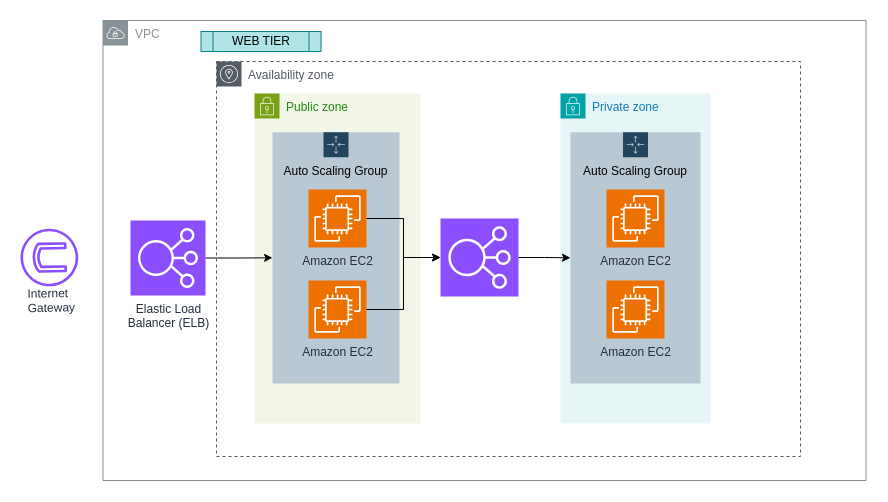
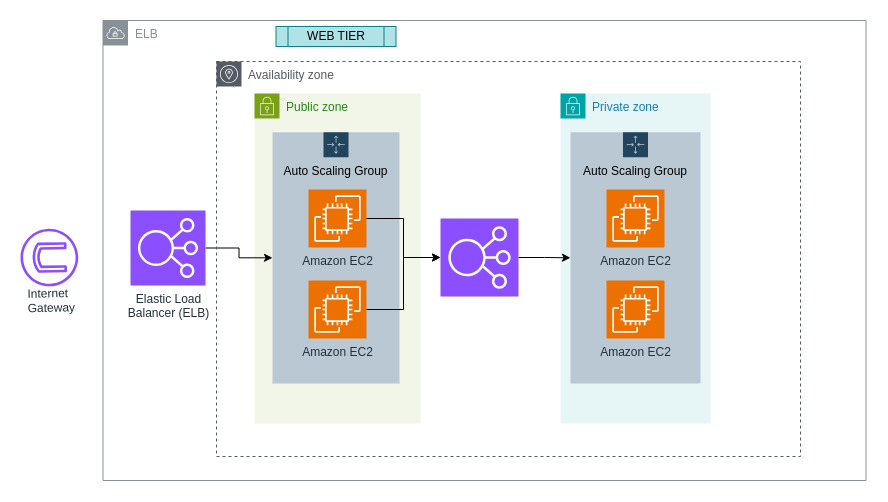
- <mxCell id="20" value="VPC" style="sketch=0;outlineConnect=0;gradientColor=none;html=1;whiteSpace=wrap;fontSize=12;fontStyle=0;shape=mxgraph.aws4.group;grIcon=mxgraph.aws4.group_vpc;strokeColor=#879196;fillColor=none;verticalAlign=top;align=left;spacingLeft=30;fontColor=#879196;dashed=0;" vertex="1" parent="1"><mxGeometry x="102.5" y="20" width="763" height="460" as="geometry" /></mxCell>
+ <mxCell id="20" value="ELB" style="sketch=0;outlineConnect=0;gradientColor=none;html=1;whiteSpace=wrap;fontSize=12;fontStyle=0;shape=mxgraph.aws4.group;grIcon=mxgraph.aws4.group_vpc;strokeColor=#879196;fillColor=none;verticalAlign=top;align=left;spacingLeft=30;fontColor=#879196;dashed=0;" vertex="1" parent="1"><mxGeometry x="102.5" y="20" width="763" height="460" as="geometry" /></mxCell>
- <mxCell id="5" value="WEB TIER" style="shape=process;whiteSpace=wrap;html=1;backgroundOutline=1;fillColor=#b0e3e6;rounded=0;glass=0;strokeColor=#0e8088;container=0;" parent="1" vertex="1"><mxGeometry x="200.5" y="31" width="120" height="20" as="geometry" /></mxCell>
+ <mxCell id="5" value="WEB TIER" style="shape=process;whiteSpace=wrap;html=1;backgroundOutline=1;fillColor=#b0e3e6;rounded=0;glass=0;strokeColor=#0e8088;container=0;" parent="1" vertex="1"><mxGeometry x="275.5" y="26" width="120" height="20" as="geometry" /></mxCell>
- <mxCell id="7" value="Elastic Load&lt;div&gt;Balancer (ELB)&lt;/div&gt;" style="sketch=0;points=[[0,0,0],[0.25,0,0],[0.5,0,0],[0.75,0,0],[1,0,0],[0,1,0],[0.25,1,0],[0.5,1,0],[0.75,1,0],[1,1,0],[0,0.25,0],[0,0.5,0],[0,0.75,0],[1,0.25,0],[1,0.5,0],[1,0.75,0]];outlineConnect=0;fontColor=#232F3E;fillColor=#8C4FFF;strokeColor=#ffffff;dashed=0;verticalLabelPosition=bottom;verticalAlign=top;align=center;html=1;fontSize=12;fontStyle=0;aspect=fixed;shape=mxgraph.aws4.resourceIcon;resIcon=mxgraph.aws4.elastic_load_balancing;container=0;" parent="1" vertex="1"><mxGeometry x="130" y="220" width="75" height="75" as="geometry" /></mxCell>
+ <mxCell id="7" value="Elastic Load&lt;div&gt;Balancer (ELB)&lt;/div&gt;" style="sketch=0;points=[[0,0,0],[0.25,0,0],[0.5,0,0],[0.75,0,0],[1,0,0],[0,1,0],[0.25,1,0],[0.5,1,0],[0.75,1,0],[1,1,0],[0,0.25,0],[0,0.5,0],[0,0.75,0],[1,0.25,0],[1,0.5,0],[1,0.75,0]];outlineConnect=0;fontColor=#232F3E;fillColor=#8C4FFF;strokeColor=#ffffff;dashed=0;verticalLabelPosition=bottom;verticalAlign=top;align=center;html=1;fontSize=12;fontStyle=0;aspect=fixed;shape=mxgraph.aws4.resourceIcon;resIcon=mxgraph.aws4.elastic_load_balancing;container=0;" parent="1" vertex="1"><mxGeometry x="130" y="210" width="75" height="75" as="geometry" /></mxCell>
